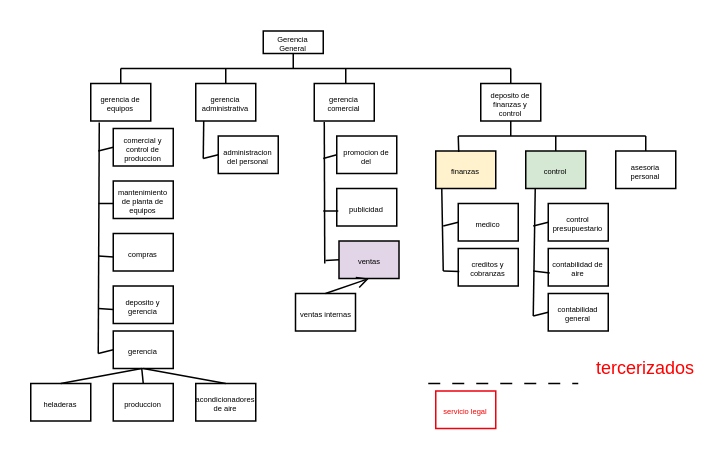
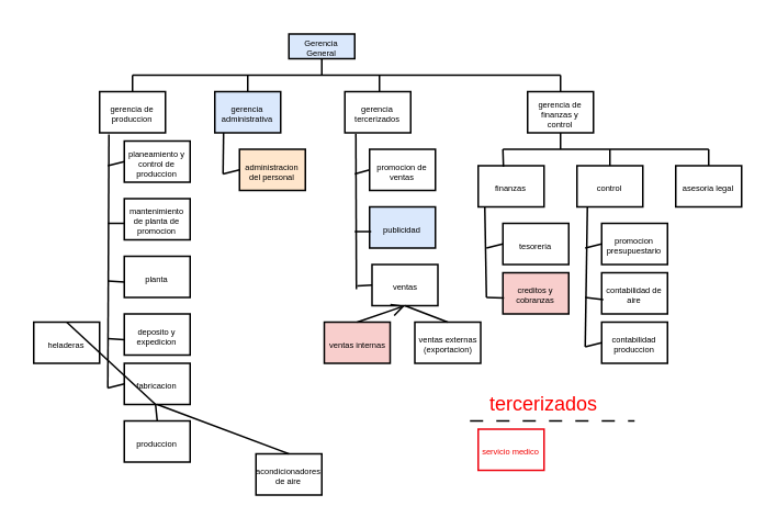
- <mxCell id="2" value="Gerencia General" style="rounded=0;whiteSpace=wrap;html=1;fontSize=5;" parent="1" vertex="1"><mxGeometry x="175" y="20" width="40" height="15" as="geometry" /></mxCell>
+ <mxCell id="2" value="Gerencia General" style="rounded=0;whiteSpace=wrap;html=1;fontSize=5;fillColor=#dae8fc;" parent="1" vertex="1"><mxGeometry x="175" y="20" width="40" height="15" as="geometry" /></mxCell>
- <mxCell id="18" value="gerencia administrativa" style="rounded=0;whiteSpace=wrap;html=1;fontSize=5;" parent="1" vertex="1"><mxGeometry x="130" y="55" width="40" height="25" as="geometry" /></mxCell>
+ <mxCell id="18" value="gerencia administrativa" style="rounded=0;whiteSpace=wrap;html=1;fontSize=5;fillColor=#dae8fc;" parent="1" vertex="1"><mxGeometry x="130" y="55" width="40" height="25" as="geometry" /></mxCell>
- <mxCell id="19" value="gerencia de equipos" style="rounded=0;whiteSpace=wrap;html=1;fontSize=5;" parent="1" vertex="1"><mxGeometry x="60" y="55" width="40" height="25" as="geometry" /></mxCell>
+ <mxCell id="19" value="gerencia de produccion" style="rounded=0;whiteSpace=wrap;html=1;fontSize=5;" parent="1" vertex="1"><mxGeometry x="60" y="55" width="40" height="25" as="geometry" /></mxCell>
- <mxCell id="21" value="gerencia comercial" style="rounded=0;whiteSpace=wrap;html=1;fontSize=5;" parent="1" vertex="1"><mxGeometry x="209" y="55" width="40" height="25" as="geometry" /></mxCell>
+ <mxCell id="21" value="gerencia tercerizados" style="rounded=0;whiteSpace=wrap;html=1;fontSize=5;" parent="1" vertex="1"><mxGeometry x="209" y="55" width="40" height="25" as="geometry" /></mxCell>
- <mxCell id="20" value="deposito de finanzas y control" style="rounded=0;whiteSpace=wrap;html=1;fontSize=5;" parent="1" vertex="1"><mxGeometry x="320" y="55" width="40" height="25" as="geometry" /></mxCell>
+ <mxCell id="20" value="gerencia de finanzas y control" style="rounded=0;whiteSpace=wrap;html=1;fontSize=5;" parent="1" vertex="1"><mxGeometry x="320" y="55" width="40" height="25" as="geometry" /></mxCell>
- <mxCell id="15" value="comercial y control de produccion" style="rounded=0;whiteSpace=wrap;html=1;fontSize=5;" parent="1" vertex="1"><mxGeometry x="75" y="85" width="40" height="25" as="geometry" /></mxCell>
+ <mxCell id="15" value="planeamiento y control de produccion" style="rounded=0;whiteSpace=wrap;html=1;fontSize=5;" parent="1" vertex="1"><mxGeometry x="75" y="85" width="40" height="25" as="geometry" /></mxCell>
- <mxCell id="3" value="administracion del personal" style="rounded=0;whiteSpace=wrap;html=1;fontSize=5;" parent="1" vertex="1"><mxGeometry x="145" y="90" width="40" height="25" as="geometry" /></mxCell>
+ <mxCell id="3" value="administracion del personal" style="rounded=0;whiteSpace=wrap;html=1;fontSize=5;fillColor=#ffe6cc;" parent="1" vertex="1"><mxGeometry x="145" y="90" width="40" height="25" as="geometry" /></mxCell>
- <mxCell id="12" value="promocion de del" style="rounded=0;whiteSpace=wrap;html=1;fontSize=5;" parent="1" vertex="1"><mxGeometry x="224" y="90" width="40" height="25" as="geometry" /></mxCell>
+ <mxCell id="12" value="promocion de ventas" style="rounded=0;whiteSpace=wrap;html=1;fontSize=5;" parent="1" vertex="1"><mxGeometry x="224" y="90" width="40" height="25" as="geometry" /></mxCell>
- <mxCell id="23" value="finanzas" style="rounded=0;whiteSpace=wrap;html=1;fontSize=5;fillColor=#fff2cc;" parent="1" vertex="1"><mxGeometry x="290" y="100" width="40" height="25" as="geometry" /></mxCell>
+ <mxCell id="23" value="finanzas" style="rounded=0;whiteSpace=wrap;html=1;fontSize=5;" parent="1" vertex="1"><mxGeometry x="290" y="100" width="40" height="25" as="geometry" /></mxCell>
- <mxCell id="22" value="control" style="rounded=0;whiteSpace=wrap;html=1;fontSize=5;fillColor=#d5e8d4;" parent="1" vertex="1"><mxGeometry x="350" y="100" width="40" height="25" as="geometry" /></mxCell>
+ <mxCell id="22" value="control" style="rounded=0;whiteSpace=wrap;html=1;fontSize=5;" parent="1" vertex="1"><mxGeometry x="350" y="100" width="40" height="25" as="geometry" /></mxCell>
- <mxCell id="8" value="asesoria personal" style="rounded=0;whiteSpace=wrap;html=1;fontSize=5;" parent="1" vertex="1"><mxGeometry x="410" y="100" width="40" height="25" as="geometry" /></mxCell>
+ <mxCell id="8" value="asesoria legal" style="rounded=0;whiteSpace=wrap;html=1;fontSize=5;" parent="1" vertex="1"><mxGeometry x="410" y="100" width="40" height="25" as="geometry" /></mxCell>
- <mxCell id="14" value="mantenimiento de planta de equipos" style="rounded=0;whiteSpace=wrap;html=1;fontSize=5;" parent="1" vertex="1"><mxGeometry x="75" y="120" width="40" height="25" as="geometry" /></mxCell>
+ <mxCell id="14" value="mantenimiento de planta de promocion" style="rounded=0;whiteSpace=wrap;html=1;fontSize=5;" parent="1" vertex="1"><mxGeometry x="75" y="120" width="40" height="25" as="geometry" /></mxCell>
- <mxCell id="11" value="publicidad" style="rounded=0;whiteSpace=wrap;html=1;fontSize=5;" parent="1" vertex="1"><mxGeometry x="224" y="125" width="40" height="25" as="geometry" /></mxCell>
+ <mxCell id="11" value="publicidad" style="rounded=0;whiteSpace=wrap;html=1;fontSize=5;fillColor=#dae8fc;" parent="1" vertex="1"><mxGeometry x="224" y="125" width="40" height="25" as="geometry" /></mxCell>
- <mxCell id="17" value="medico" style="rounded=0;whiteSpace=wrap;html=1;fontSize=5;" parent="1" vertex="1"><mxGeometry x="305" y="135" width="40" height="25" as="geometry" /></mxCell>
+ <mxCell id="17" value="tesoreria" style="rounded=0;whiteSpace=wrap;html=1;fontSize=5;" parent="1" vertex="1"><mxGeometry x="305" y="135" width="40" height="25" as="geometry" /></mxCell>
- <mxCell id="13" value="control presupuestario" style="rounded=0;whiteSpace=wrap;html=1;fontSize=5;" parent="1" vertex="1"><mxGeometry x="365" y="135" width="40" height="25" as="geometry" /></mxCell>
+ <mxCell id="13" value="promocion presupuestario" style="rounded=0;whiteSpace=wrap;html=1;fontSize=5;" parent="1" vertex="1"><mxGeometry x="365" y="135" width="40" height="25" as="geometry" /></mxCell>
- <mxCell id="10" value="compras" style="rounded=0;whiteSpace=wrap;html=1;fontSize=5;" parent="1" vertex="1"><mxGeometry x="75" y="155" width="40" height="25" as="geometry" /></mxCell>
+ <mxCell id="10" value="planta" style="rounded=0;whiteSpace=wrap;html=1;fontSize=5;" parent="1" vertex="1"><mxGeometry x="75" y="155" width="40" height="25" as="geometry" /></mxCell>
- <mxCell id="52" value="ventas" style="rounded=0;whiteSpace=wrap;html=1;fontSize=5;fillColor=#e1d5e7;" parent="1" vertex="1"><mxGeometry x="225.5" y="160" width="40" height="25" as="geometry" /></mxCell>
+ <mxCell id="52" value="ventas" style="rounded=0;whiteSpace=wrap;html=1;fontSize=5;" parent="1" vertex="1"><mxGeometry x="225.5" y="160" width="40" height="25" as="geometry" /></mxCell>
- <mxCell id="5" value="creditos y cobranzas" style="rounded=0;whiteSpace=wrap;html=1;fontSize=5;" parent="1" vertex="1"><mxGeometry x="305" y="165" width="40" height="25" as="geometry" /></mxCell>
+ <mxCell id="5" value="creditos y cobranzas" style="rounded=0;whiteSpace=wrap;html=1;fontSize=5;fillColor=#f8cecc;" parent="1" vertex="1"><mxGeometry x="305" y="165" width="40" height="25" as="geometry" /></mxCell>
+ <mxCell id="56" value="" style="endArrow=none;html=1;rounded=0;entryX=0.5;entryY=1;entryDx=0;entryDy=0;exitX=0.5;exitY=0;exitDx=0;exitDy=0;" parent="1" source="54" target="52" edge="1"><mxGeometry width="50" height="50" relative="1" as="geometry"><mxPoint x="186.5" y="185" as="sourcePoint" /><mxPoint x="236.5" y="135" as="targetPoint" /></mxGeometry></mxCell>
- <mxCell id="9" value="deposito y gerencia" style="rounded=0;whiteSpace=wrap;html=1;fontSize=5;" parent="1" vertex="1"><mxGeometry x="75" y="190" width="40" height="25" as="geometry" /></mxCell>
+ <mxCell id="9" value="deposito y expedicion" style="rounded=0;whiteSpace=wrap;html=1;fontSize=5;" parent="1" vertex="1"><mxGeometry x="75" y="190" width="40" height="25" as="geometry" /></mxCell>
- <mxCell id="53" value="ventas internas" style="rounded=0;whiteSpace=wrap;html=1;fontSize=5;" parent="1" vertex="1"><mxGeometry x="196.5" y="195" width="40" height="25" as="geometry" /></mxCell>
+ <mxCell id="53" value="ventas internas" style="rounded=0;whiteSpace=wrap;html=1;fontSize=5;fillColor=#f8cecc;" parent="1" vertex="1"><mxGeometry x="196.5" y="195" width="40" height="25" as="geometry" /></mxCell>
+ <mxCell id="54" value="ventas externas (exportacion)" style="rounded=0;whiteSpace=wrap;html=1;fontSize=5;" parent="1" vertex="1"><mxGeometry x="251.5" y="195" width="40" height="25" as="geometry" /></mxCell>
- <mxCell id="6" value="contabilidad general" style="rounded=0;whiteSpace=wrap;html=1;fontSize=5;" parent="1" vertex="1"><mxGeometry x="365" y="195" width="40" height="25" as="geometry" /></mxCell>
+ <mxCell id="6" value="contabilidad produccion" style="rounded=0;whiteSpace=wrap;html=1;fontSize=5;" parent="1" vertex="1"><mxGeometry x="365" y="195" width="40" height="25" as="geometry" /></mxCell>
- <mxCell id="58" value="gerencia" style="rounded=0;whiteSpace=wrap;html=1;fontSize=5;" parent="1" vertex="1"><mxGeometry x="75" y="220" width="40" height="25" as="geometry" /></mxCell>
+ <mxCell id="58" value="fabricacion" style="rounded=0;whiteSpace=wrap;html=1;fontSize=5;" parent="1" vertex="1"><mxGeometry x="75" y="220" width="40" height="25" as="geometry" /></mxCell>
- <mxCell id="51" value="tercerizados" style="text;html=1;strokeColor=none;fillColor=none;align=center;verticalAlign=middle;whiteSpace=wrap;rounded=0;fontColor=#ff0000;" parent="1" vertex="1"><mxGeometry x="400" y="230" width="60" height="30" as="geometry" /></mxCell>
+ <mxCell id="51" value="tercerizados" style="text;html=1;strokeColor=none;fillColor=none;align=center;verticalAlign=middle;whiteSpace=wrap;rounded=0;fontColor=#ff0000;" parent="1" vertex="1"><mxGeometry x="300" y="230" width="60" height="30" as="geometry" /></mxCell>
- <mxCell id="60" value="heladeras" style="rounded=0;whiteSpace=wrap;html=1;fontSize=5;" parent="1" vertex="1"><mxGeometry x="20" y="255" width="40" height="25" as="geometry" /></mxCell>
+ <mxCell id="60" value="heladeras" style="rounded=0;whiteSpace=wrap;html=1;fontSize=5;" parent="1" vertex="1"><mxGeometry x="20" y="195" width="40" height="25" as="geometry" /></mxCell>
- <mxCell id="64" value="acondicionadores de aire" style="rounded=0;whiteSpace=wrap;html=1;fontSize=5;" parent="1" vertex="1"><mxGeometry x="130" y="255" width="40" height="25" as="geometry" /></mxCell>
+ <mxCell id="64" value="acondicionadores de aire" style="rounded=0;whiteSpace=wrap;html=1;fontSize=5;" parent="1" vertex="1"><mxGeometry x="155" y="275" width="40" height="25" as="geometry" /></mxCell>
- <mxCell id="4" value="servicio legal" style="rounded=0;whiteSpace=wrap;html=1;fontSize=5;strokeColor=#ed020e;fontColor=#f20202;" parent="1" vertex="1"><mxGeometry x="290" y="260" width="40" height="25" as="geometry" /></mxCell>
+ <mxCell id="4" value="servicio medico" style="rounded=0;whiteSpace=wrap;html=1;fontSize=5;strokeColor=#ed020e;fontColor=#f20202;" parent="1" vertex="1"><mxGeometry x="290" y="260" width="40" height="25" as="geometry" /></mxCell>
